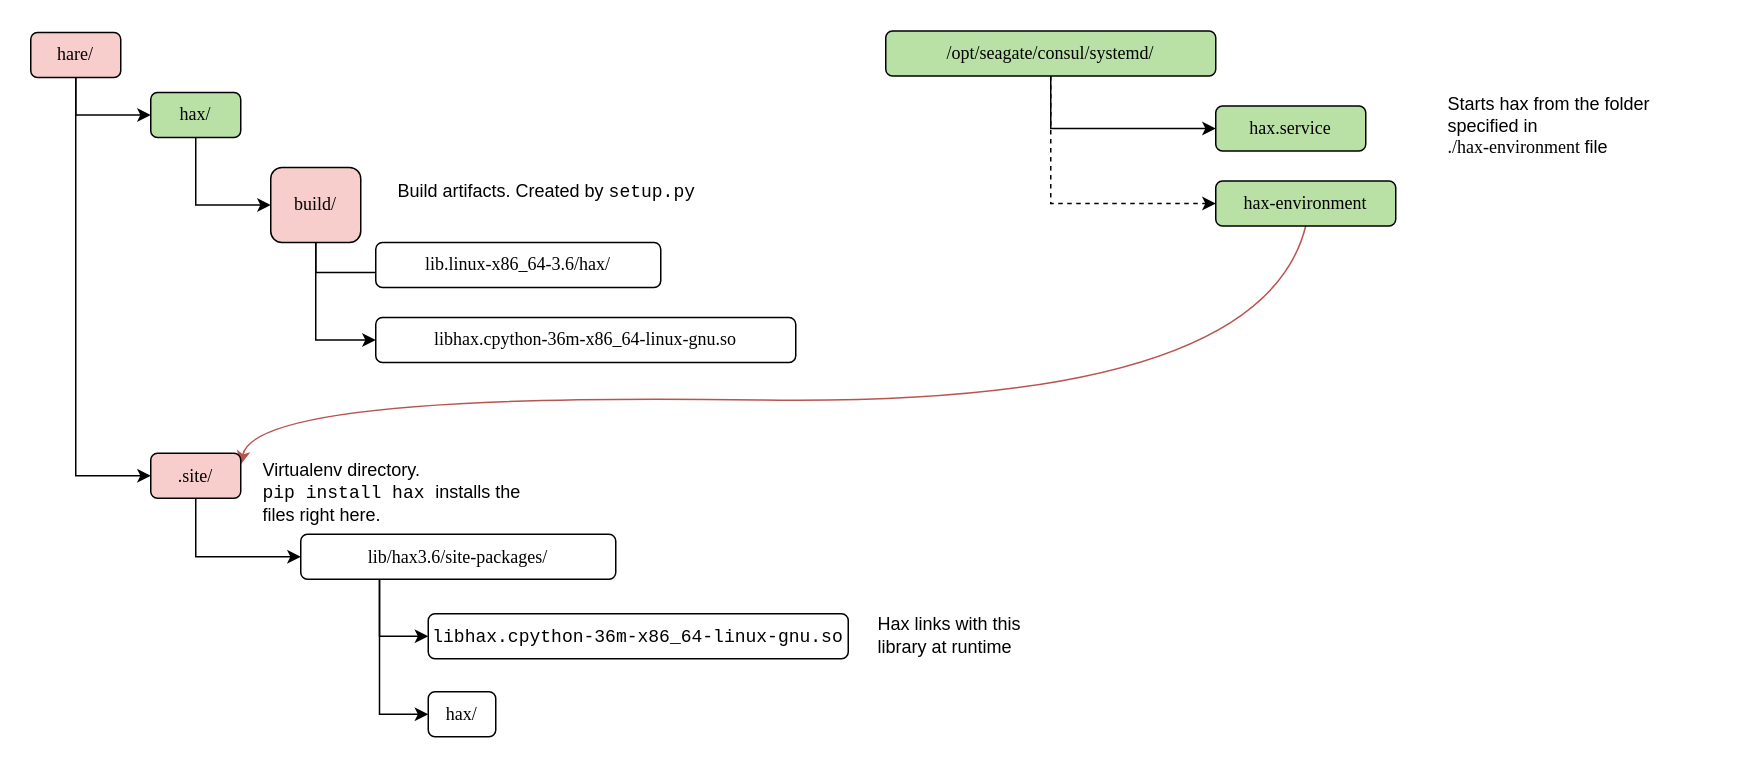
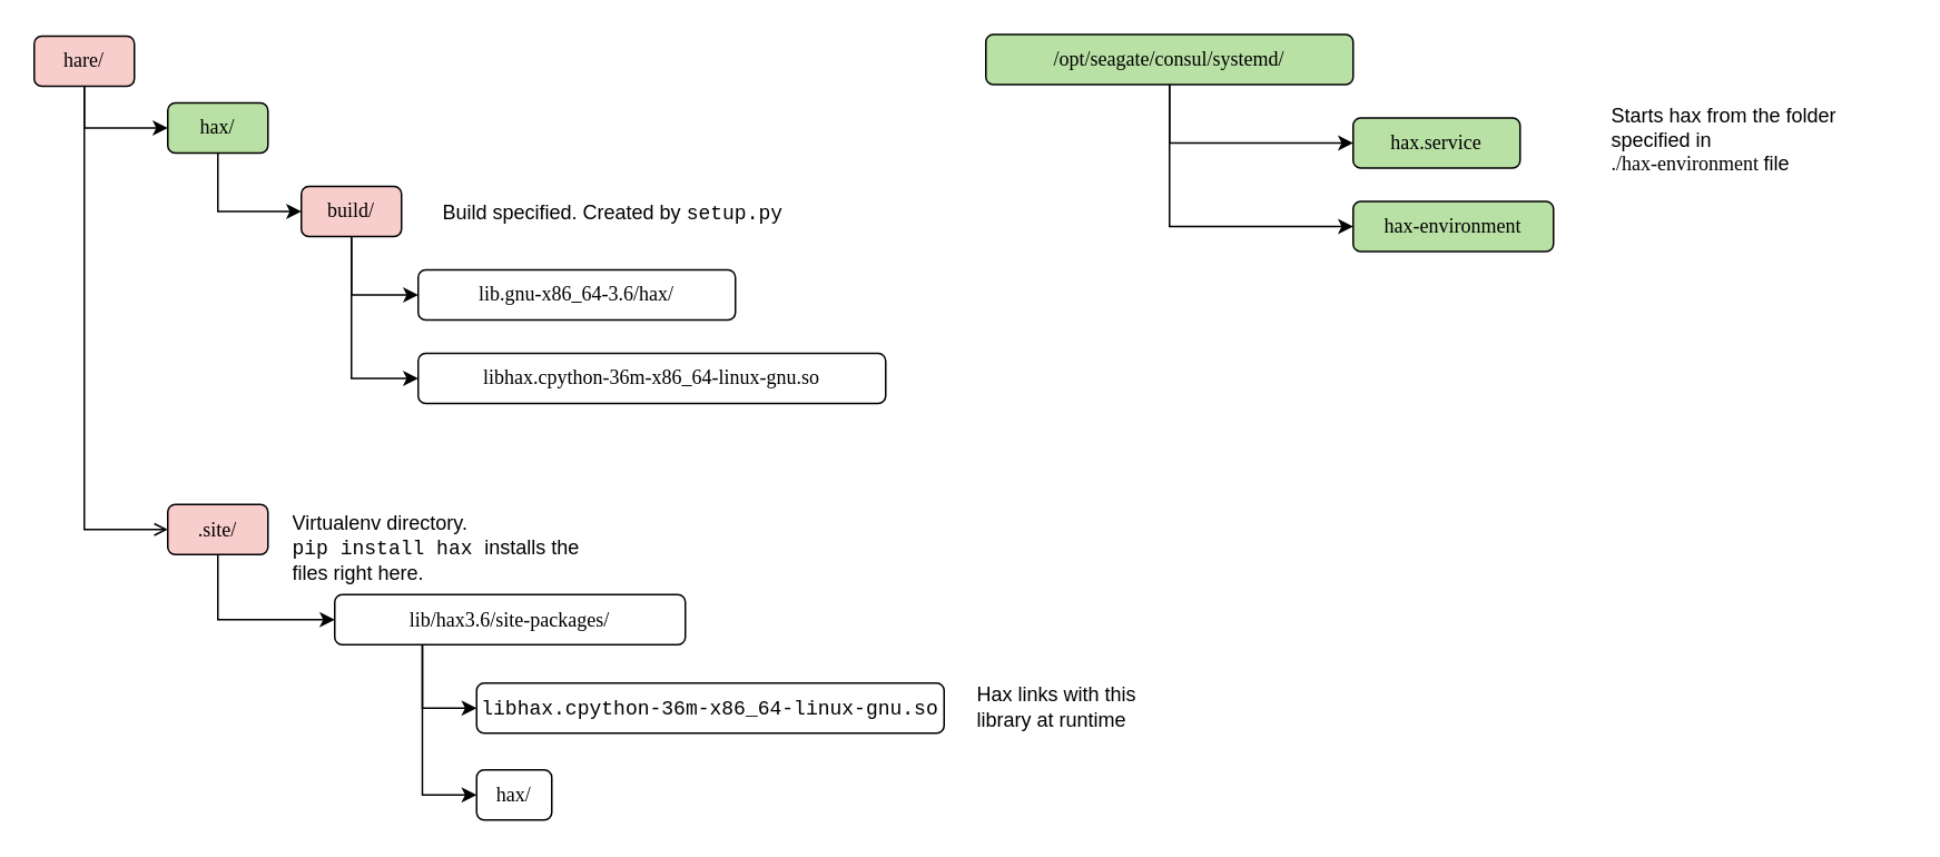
- <mxCell id="10" value="&lt;br&gt;Build artifacts. Created by &lt;font face=&quot;Courier New&quot;&gt;setup.py&amp;nbsp;&lt;/font&gt; " style="text;html=1;strokeColor=none;fillColor=none;spacing=5;spacingTop=-20;whiteSpace=wrap;overflow=hidden;rounded=0;" vertex="1" parent="1"><mxGeometry x="260" y="116" width="220" height="20" as="geometry" /></mxCell>
+ <mxCell id="10" value="&lt;br&gt;Build specified. Created by &lt;font face=&quot;Courier New&quot;&gt;setup.py&amp;nbsp;&lt;/font&gt; " style="text;html=1;strokeColor=none;fillColor=none;spacing=5;spacingTop=-20;whiteSpace=wrap;overflow=hidden;rounded=0;" vertex="1" parent="1"><mxGeometry x="260" y="116" width="220" height="20" as="geometry" /></mxCell>
- <mxCell id="18" style="edgeStyle=orthogonalEdgeStyle;rounded=0;orthogonalLoop=1;jettySize=auto;html=1;exitX=0.5;exitY=1;exitDx=0;exitDy=0;entryX=0;entryY=0.5;entryDx=0;entryDy=0;dashed=1;" edge="1" parent="12" source="13" target="15"><mxGeometry relative="1" as="geometry"><mxPoint x="140" y="440" as="sourcePoint" /><mxPoint x="250" y="475" as="targetPoint" /></mxGeometry></mxCell>
+ <mxCell id="18" style="edgeStyle=orthogonalEdgeStyle;rounded=0;orthogonalLoop=1;jettySize=auto;html=1;exitX=0.5;exitY=1;exitDx=0;exitDy=0;entryX=0;entryY=0.5;entryDx=0;entryDy=0;" edge="1" parent="12" source="13" target="15"><mxGeometry relative="1" as="geometry"><mxPoint x="140" y="440" as="sourcePoint" /><mxPoint x="250" y="475" as="targetPoint" /></mxGeometry></mxCell>
- <mxCell id="6" value="&lt;font face=&quot;Lucida Console&quot;&gt;build/&lt;/font&gt;" style="rounded=1;whiteSpace=wrap;html=1;fillColor=#F8CECC;" vertex="1" parent="1"><mxGeometry x="180" y="111" width="60" height="50" as="geometry" /></mxCell>
+ <mxCell id="6" value="&lt;font face=&quot;Lucida Console&quot;&gt;build/&lt;/font&gt;" style="rounded=1;whiteSpace=wrap;html=1;fillColor=#F8CECC;" vertex="1" parent="1"><mxGeometry x="180" y="111" width="60" height="30" as="geometry" /></mxCell>
- <mxCell id="29" value="&lt;font face=&quot;Lucida Console&quot;&gt;lib.linux-x86_64-3.6/hax/&lt;/font&gt;" style="rounded=1;whiteSpace=wrap;html=1;" vertex="1" parent="1"><mxGeometry x="250" y="161" width="190" height="30" as="geometry" /></mxCell>
+ <mxCell id="29" value="&lt;font face=&quot;Lucida Console&quot;&gt;lib.gnu-x86_64-3.6/hax/&lt;/font&gt;" style="rounded=1;whiteSpace=wrap;html=1;" vertex="1" parent="1"><mxGeometry x="250" y="161" width="190" height="30" as="geometry" /></mxCell>
- <mxCell id="11" value="" style="curved=1;endArrow=classic;html=1;exitX=0.5;exitY=1;exitDx=0;exitDy=0;entryX=1;entryY=0.25;entryDx=0;entryDy=0;fillColor=#f8cecc;strokeColor=#b85450;" edge="1" parent="1" source="15" target="20"><mxGeometry width="50" height="50" relative="1" as="geometry"><mxPoint x="20" y="601" as="sourcePoint" /><mxPoint x="70" y="551" as="targetPoint" /><Array as="points"><mxPoint x="840" y="271" /><mxPoint x="170" y="261" /></Array></mxGeometry></mxCell>
- <mxCell id="9" style="edgeStyle=orthogonalEdgeStyle;rounded=0;orthogonalLoop=1;jettySize=auto;html=1;exitX=0.5;exitY=1;exitDx=0;exitDy=0;entryX=0;entryY=0.5;entryDx=0;entryDy=0;" edge="1" parent="1" source="3" target="20"><mxGeometry relative="1" as="geometry"><mxPoint x="60" y="61" as="sourcePoint" /><mxPoint x="110" y="136" as="targetPoint" /></mxGeometry></mxCell>
+ <mxCell id="9" style="edgeStyle=orthogonalEdgeStyle;rounded=0;orthogonalLoop=1;jettySize=auto;html=1;exitX=0.5;exitY=1;exitDx=0;exitDy=0;entryX=0;entryY=0.5;entryDx=0;entryDy=0;endArrow=open;" edge="1" parent="1" source="3" target="20"><mxGeometry relative="1" as="geometry"><mxPoint x="60" y="61" as="sourcePoint" /><mxPoint x="110" y="136" as="targetPoint" /></mxGeometry></mxCell>
